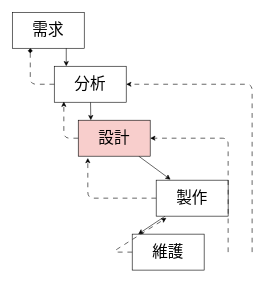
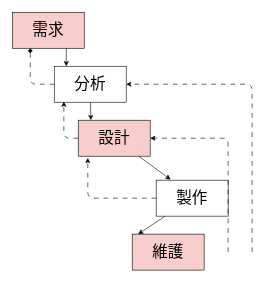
- <mxCell id="2" value="&lt;font style=&quot;font-size: 26px;&quot;&gt;需求&lt;/font&gt;" style="rounded=0;whiteSpace=wrap;html=1;" vertex="1" parent="1"><mxGeometry x="20" y="20" width="120" height="60" as="geometry" /></mxCell>
+ <mxCell id="2" value="&lt;font style=&quot;font-size: 26px;&quot;&gt;需求&lt;/font&gt;" style="rounded=0;whiteSpace=wrap;html=1;fillColor=#f8cecc;" vertex="1" parent="1"><mxGeometry x="20" y="20" width="120" height="60" as="geometry" /></mxCell>
- <mxCell id="13" value="" style="endArrow=classic;html=1;dashed=1;dashPattern=8 8;fontSize=26;exitX=0;exitY=0.5;exitDx=0;exitDy=0;entryX=0.142;entryY=1.05;entryDx=0;entryDy=0;entryPerimeter=0;" edge="1" parent="1" source="5" target="9"><mxGeometry width="50" height="50" relative="1" as="geometry"><mxPoint x="290" y="300" as="sourcePoint" /><mxPoint x="340" y="250" as="targetPoint" /><Array as="points"><mxPoint x="187" y="420" /></Array></mxGeometry></mxCell>
- <mxCell id="5" value="&lt;font style=&quot;font-size: 26px;&quot;&gt;維護&lt;/font&gt;" style="rounded=0;whiteSpace=wrap;html=1;" vertex="1" parent="1"><mxGeometry x="220" y="390" width="120" height="60" as="geometry" /></mxCell>
+ <mxCell id="5" value="&lt;font style=&quot;font-size: 26px;&quot;&gt;維護&lt;/font&gt;" style="rounded=0;whiteSpace=wrap;html=1;fillColor=#f8cecc;" vertex="1" parent="1"><mxGeometry x="220" y="390" width="120" height="60" as="geometry" /></mxCell>
